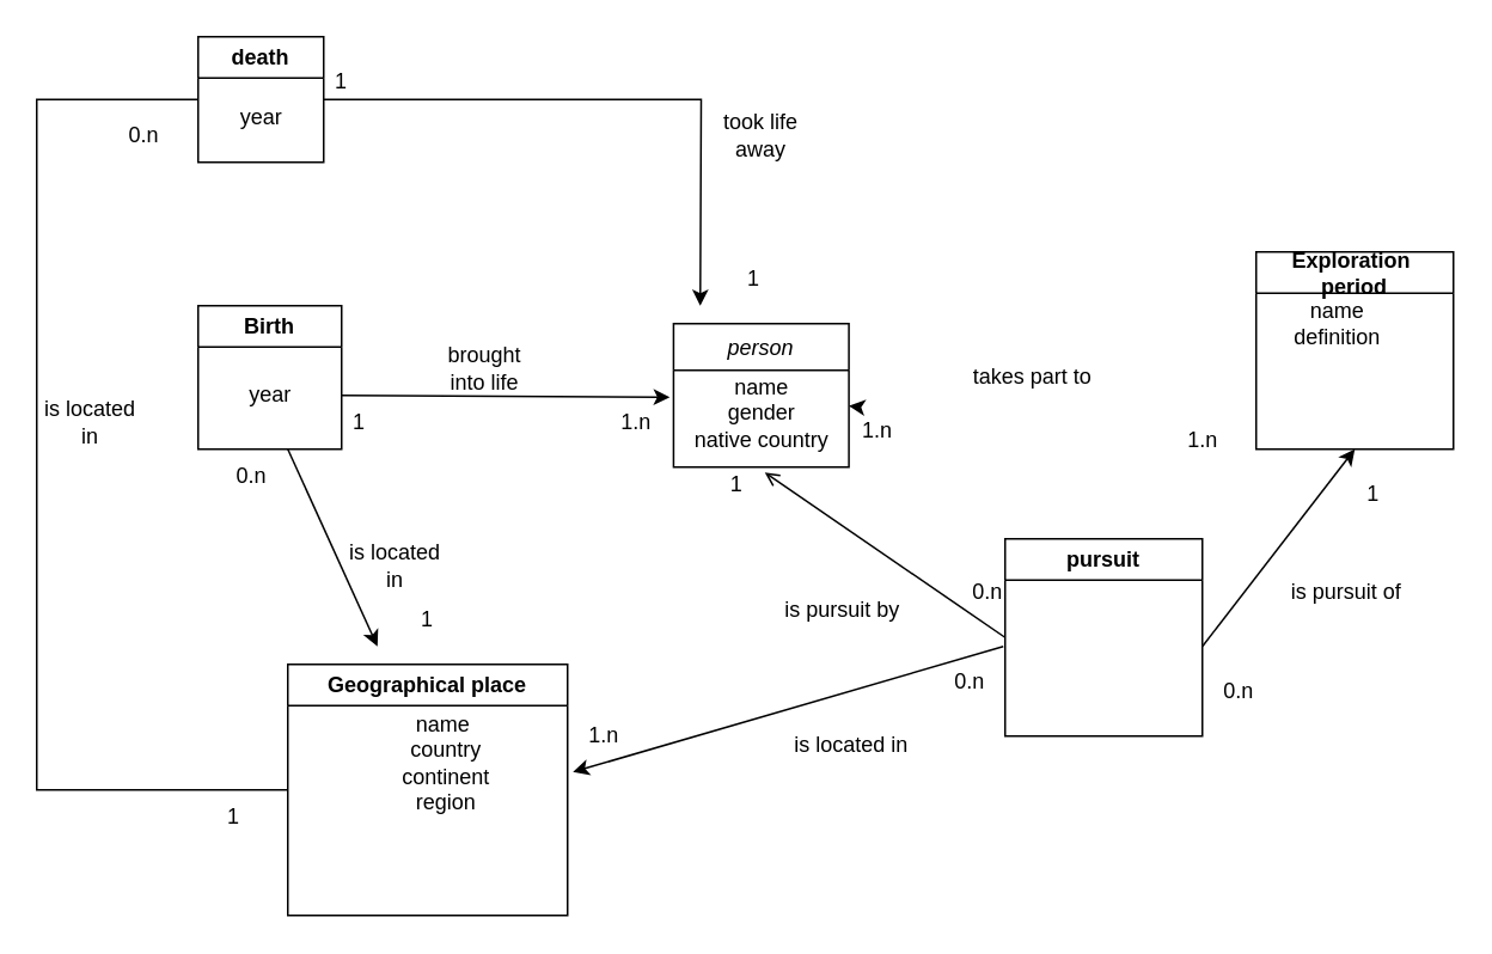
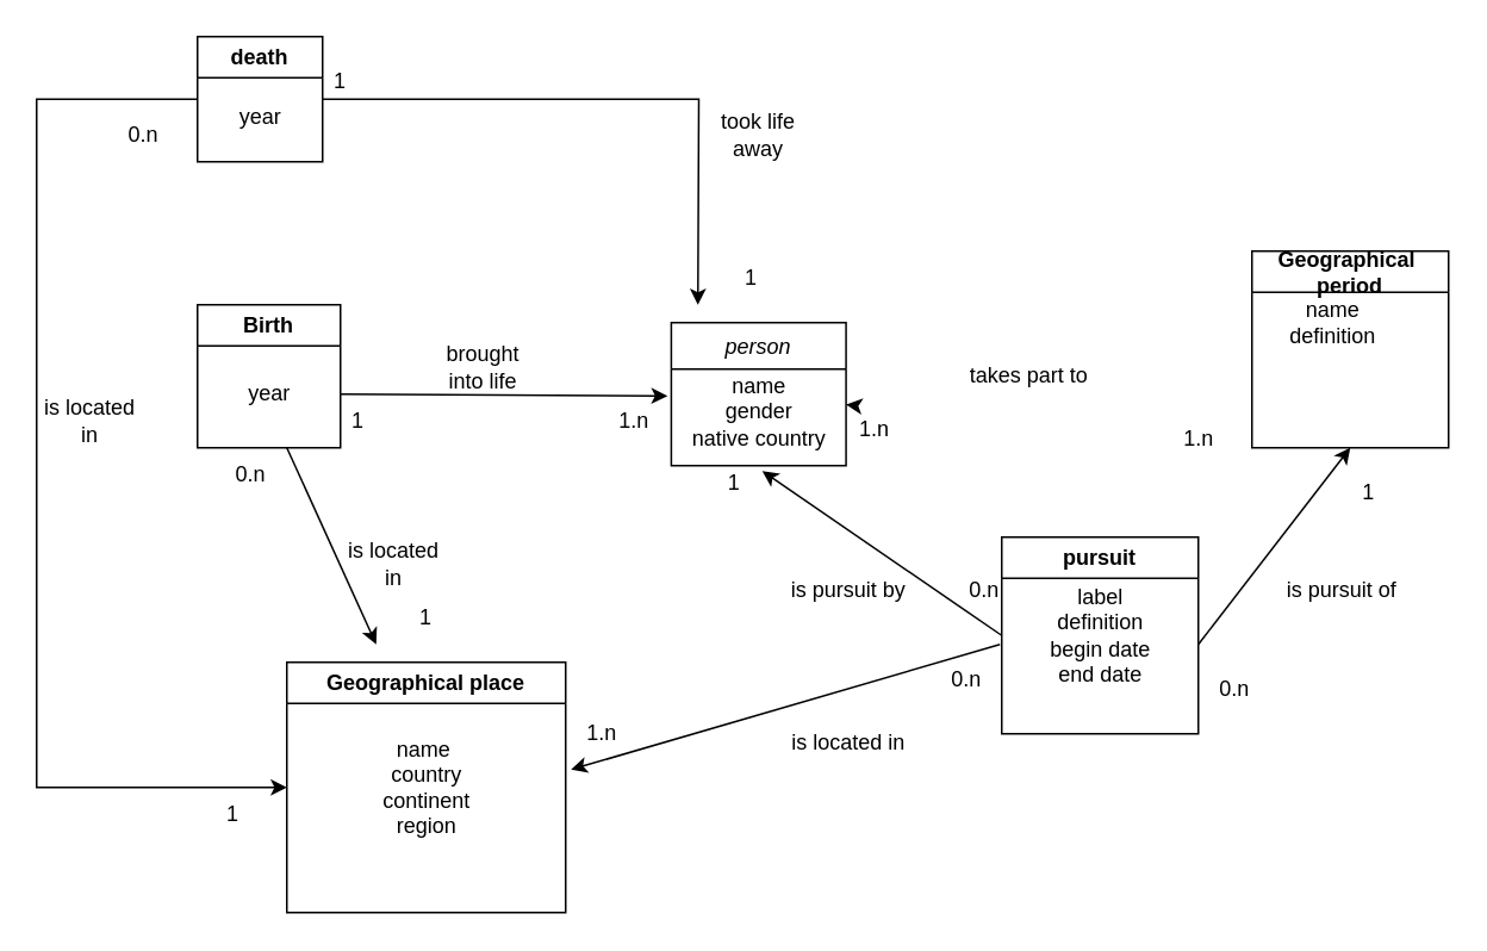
- <mxCell id="26" value="Exploration&amp;nbsp; period" style="swimlane;whiteSpace=wrap;html=1;" parent="1" vertex="1"><mxGeometry x="700" y="140" width="110" height="110" as="geometry" /></mxCell>
+ <mxCell id="26" value="Geographical&amp;nbsp; period" style="swimlane;whiteSpace=wrap;html=1;" parent="1" vertex="1"><mxGeometry x="700" y="140" width="110" height="110" as="geometry" /></mxCell>
- <mxCell id="38" value="" style="endArrow=open;html=1;rounded=0;exitX=0;exitY=0.5;exitDx=0;exitDy=0;entryX=0.52;entryY=1.05;entryDx=0;entryDy=0;entryPerimeter=0;" parent="1" source="31" target="3" edge="1"><mxGeometry width="50" height="50" relative="1" as="geometry"><mxPoint x="400" y="360" as="sourcePoint" /><mxPoint x="450" y="310" as="targetPoint" /></mxGeometry></mxCell>
+ <mxCell id="38" value="" style="endArrow=classic;html=1;rounded=0;exitX=0;exitY=0.5;exitDx=0;exitDy=0;entryX=0.52;entryY=1.05;entryDx=0;entryDy=0;entryPerimeter=0;" parent="1" source="31" target="3" edge="1"><mxGeometry width="50" height="50" relative="1" as="geometry"><mxPoint x="400" y="360" as="sourcePoint" /><mxPoint x="450" y="310" as="targetPoint" /></mxGeometry></mxCell>
- <mxCell id="39" value="is pursuit by" style="text;html=1;align=center;verticalAlign=middle;resizable=0;points=[];autosize=1;strokeColor=none;fillColor=none;" parent="1" vertex="1"><mxGeometry x="424" y="325" width="90" height="30" as="geometry" /></mxCell>
+ <mxCell id="39" value="is pursuit by" style="text;html=1;align=center;verticalAlign=middle;resizable=0;points=[];autosize=1;strokeColor=none;fillColor=none;" parent="1" vertex="1"><mxGeometry x="429" y="315" width="90" height="30" as="geometry" /></mxCell>
+ <mxCell id="32" value="label&lt;br&gt;definition&lt;br&gt;begin date&lt;br&gt;end date" style="text;html=1;align=center;verticalAlign=middle;resizable=0;points=[];autosize=1;strokeColor=none;fillColor=none;" parent="31" vertex="1"><mxGeometry x="15" y="20" width="80" height="70" as="geometry" /></mxCell>
- <mxCell id="17" value="name&amp;nbsp;&lt;br&gt;country&lt;br&gt;continent&lt;br&gt;region" style="text;html=1;align=center;verticalAlign=middle;resizable=0;points=[];autosize=1;strokeColor=none;fillColor=none;" parent="16" vertex="1"><mxGeometry x="53" y="20" width="70" height="70" as="geometry" /></mxCell>
+ <mxCell id="17" value="name&amp;nbsp;&lt;br&gt;country&lt;br&gt;continent&lt;br&gt;region" style="text;html=1;align=center;verticalAlign=middle;resizable=0;points=[];autosize=1;strokeColor=none;fillColor=none;" parent="16" vertex="1"><mxGeometry x="43" y="35" width="70" height="70" as="geometry" /></mxCell>
- <mxCell id="18" value="" style="endArrow=none;html=1;rounded=0;exitX=0;exitY=0.5;exitDx=0;exitDy=0;entryX=0;entryY=0.5;entryDx=0;entryDy=0;" parent="1" source="11" target="16" edge="1"><mxGeometry width="50" height="50" relative="1" as="geometry"><mxPoint x="400" y="300" as="sourcePoint" /><mxPoint x="30" y="440" as="targetPoint" /><Array as="points"><mxPoint x="20" y="55" /><mxPoint x="20" y="440" /></Array></mxGeometry></mxCell>
+ <mxCell id="18" value="" style="endArrow=classic;html=1;rounded=0;exitX=0;exitY=0.5;exitDx=0;exitDy=0;entryX=0;entryY=0.5;entryDx=0;entryDy=0;" parent="1" source="11" target="16" edge="1"><mxGeometry width="50" height="50" relative="1" as="geometry"><mxPoint x="400" y="300" as="sourcePoint" /><mxPoint x="30" y="440" as="targetPoint" /><Array as="points"><mxPoint x="20" y="55" /><mxPoint x="20" y="440" /></Array></mxGeometry></mxCell>
